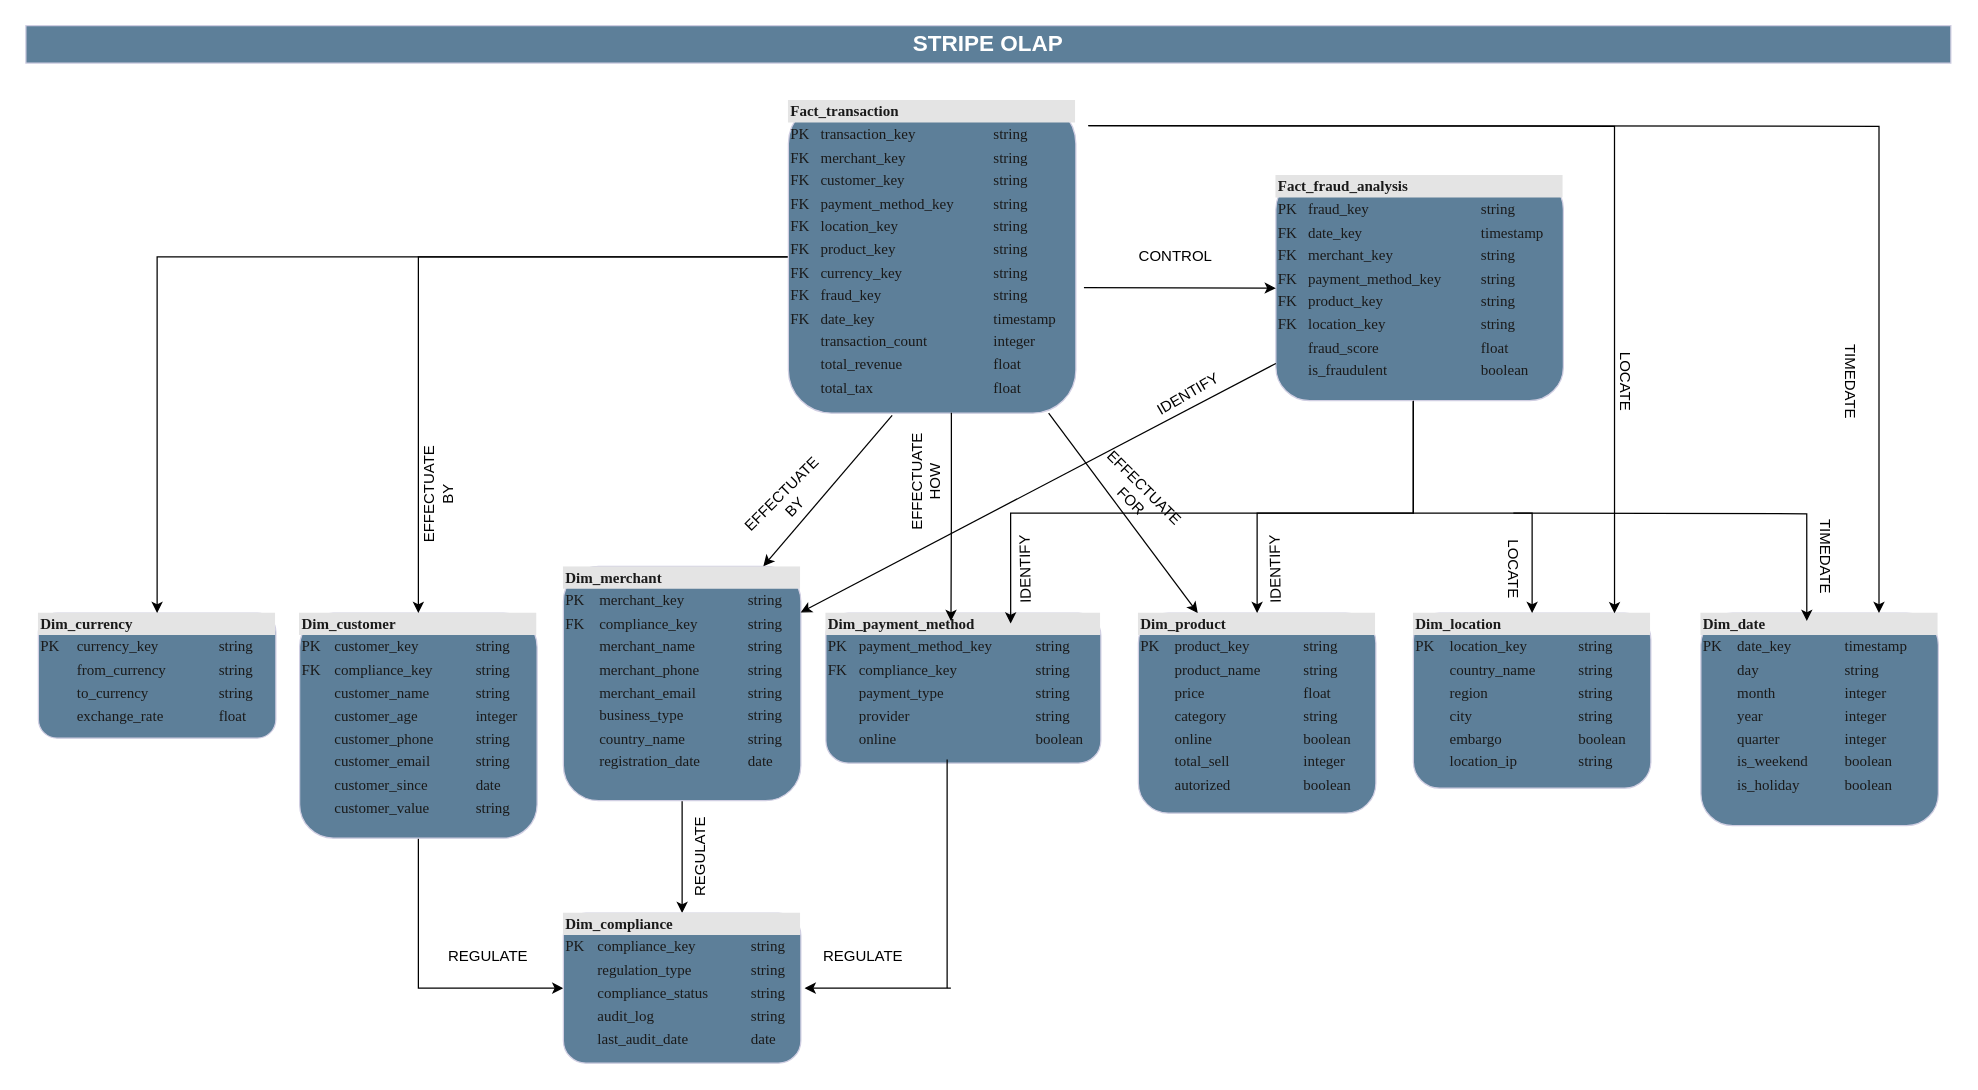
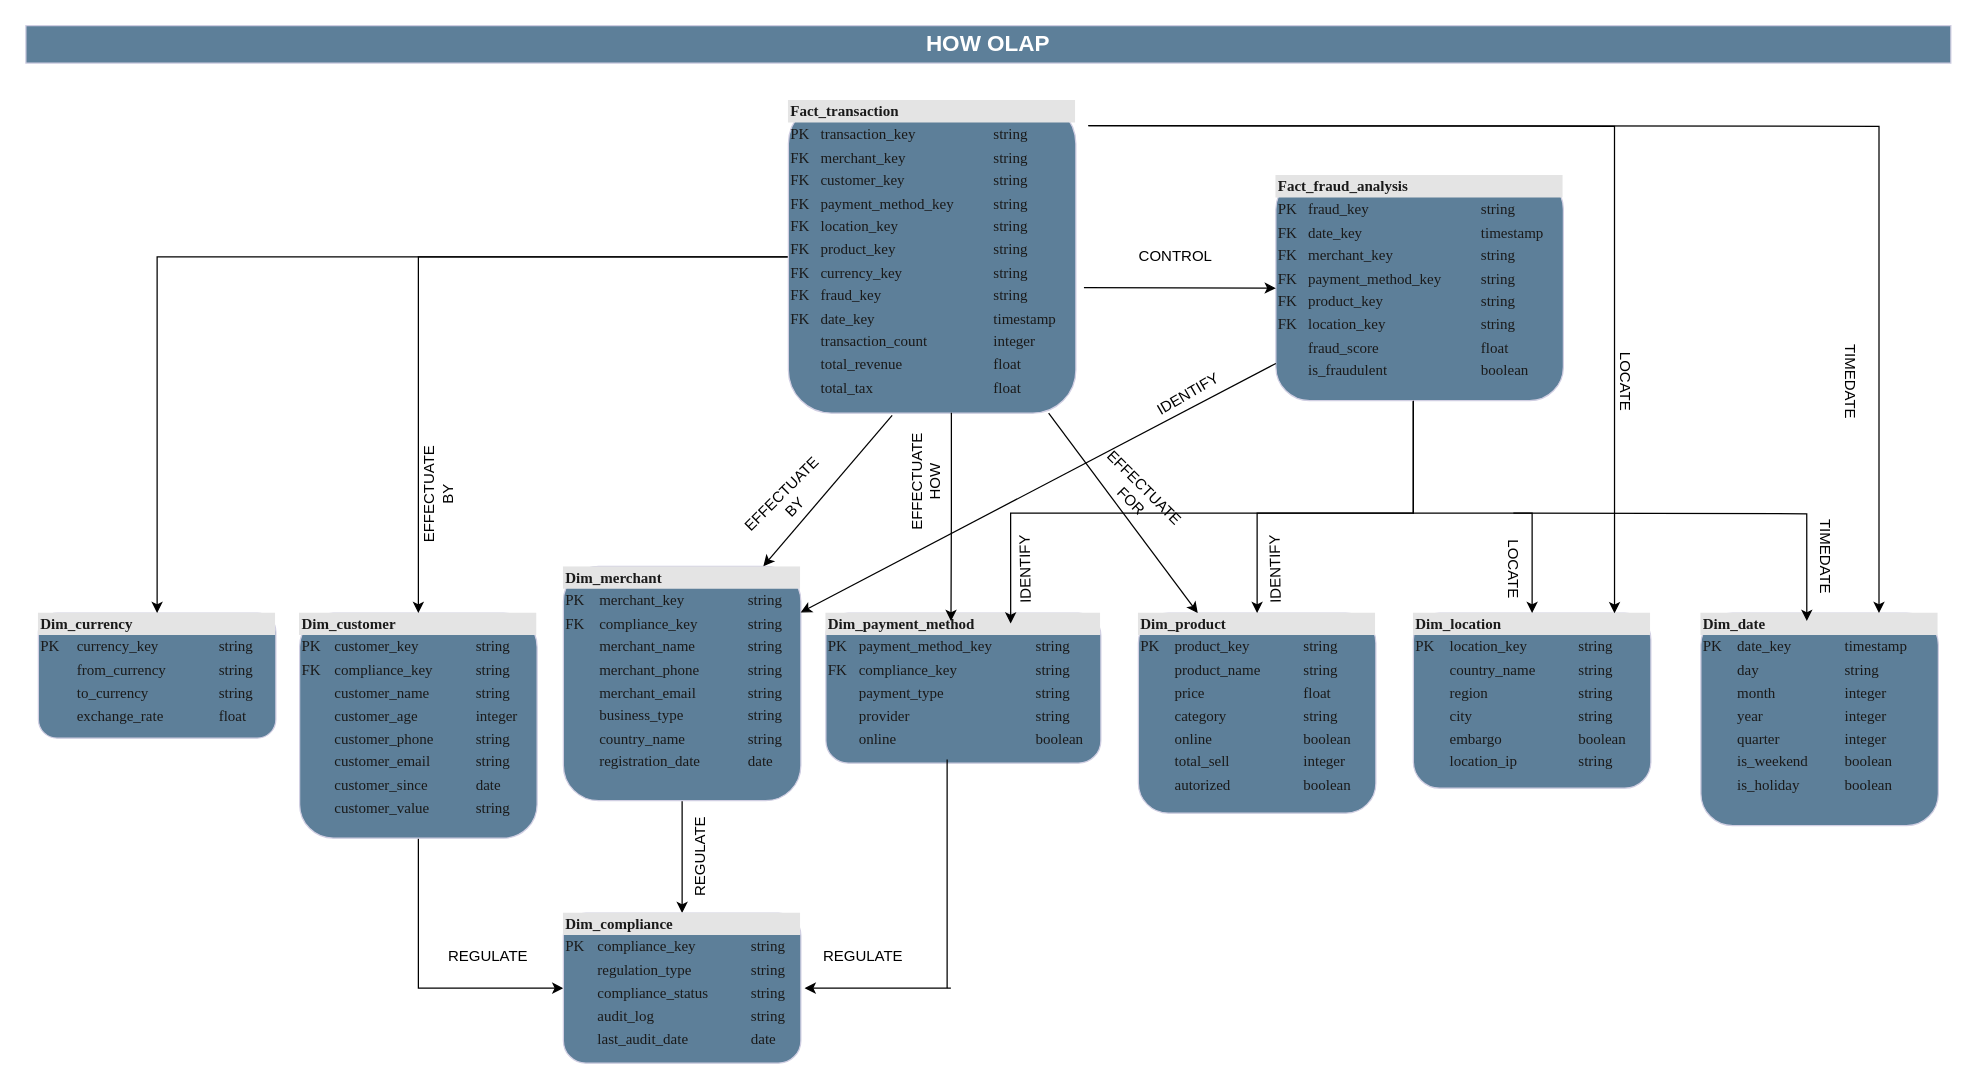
- <mxCell id="2" value="&lt;b&gt;&lt;font style=&quot;font-size: 18px;&quot; color=&quot;#ffffff&quot;&gt;STRIPE OLAP&lt;/font&gt;&lt;/b&gt;" style="whiteSpace=wrap;html=1;strokeColor=#D0CEE2;fontColor=#1A1A1A;fillColor=#5D7F99;" parent="1" vertex="1"><mxGeometry x="20" y="20" width="1540" height="30" as="geometry" /></mxCell>
+ <mxCell id="2" value="&lt;b&gt;&lt;font style=&quot;font-size: 18px;&quot; color=&quot;#ffffff&quot;&gt;HOW OLAP&lt;/font&gt;&lt;/b&gt;" style="whiteSpace=wrap;html=1;strokeColor=#D0CEE2;fontColor=#1A1A1A;fillColor=#5D7F99;" parent="1" vertex="1"><mxGeometry x="20" y="20" width="1540" height="30" as="geometry" /></mxCell>
